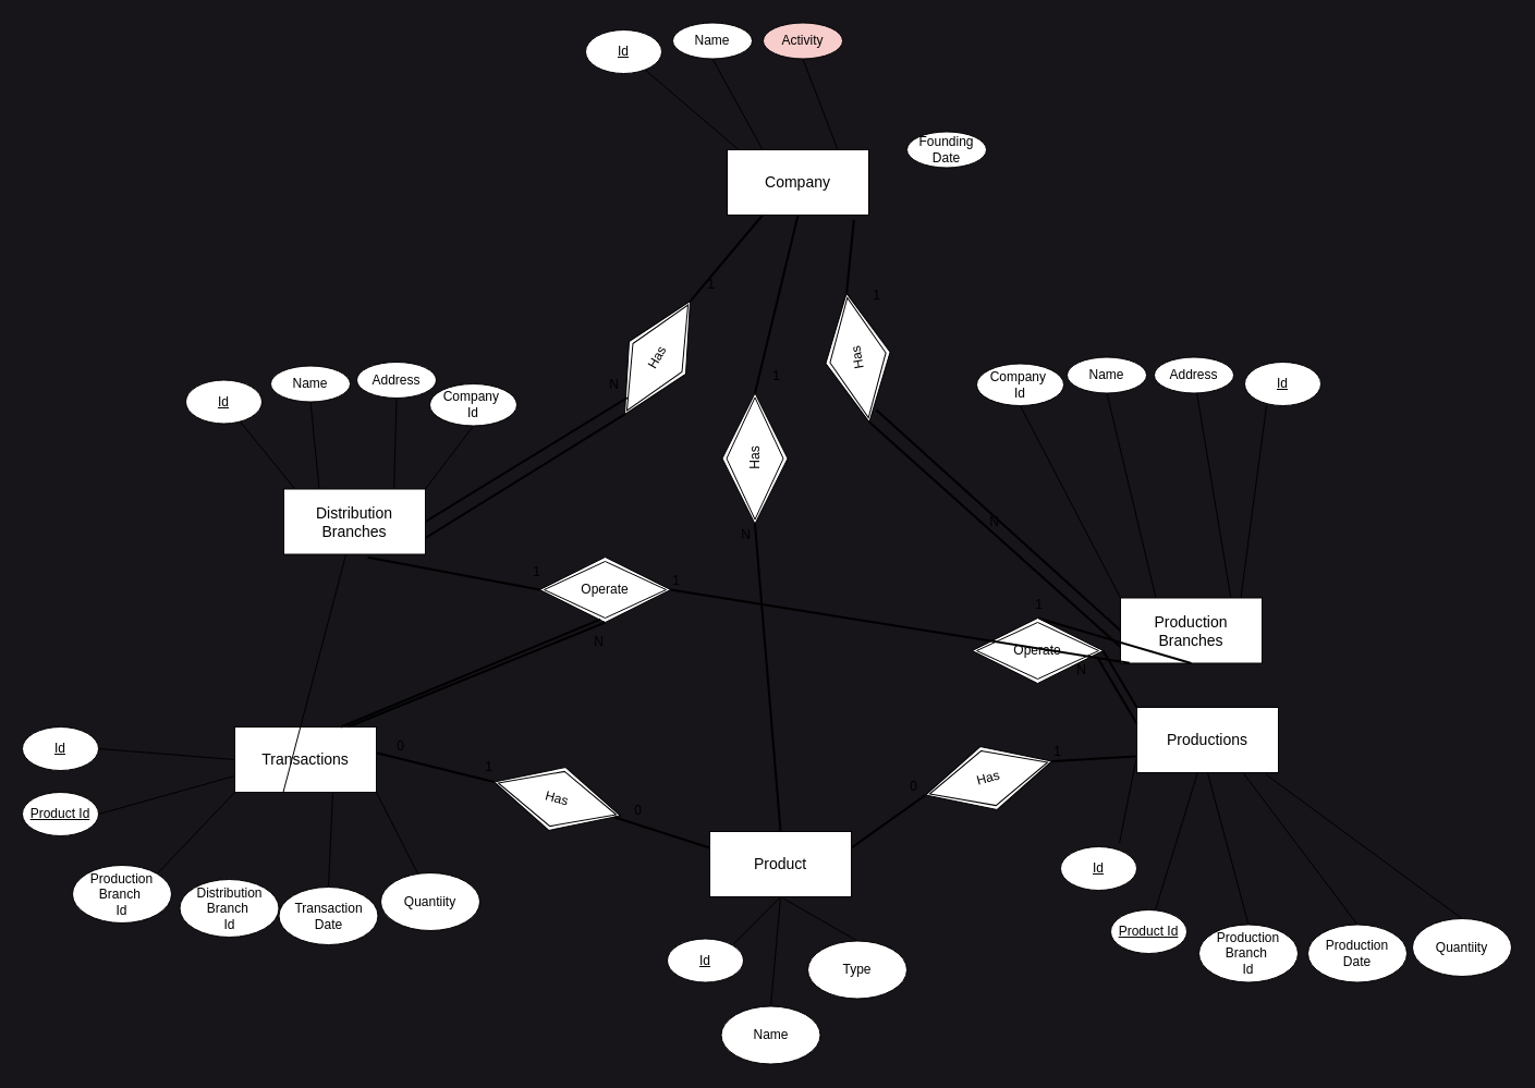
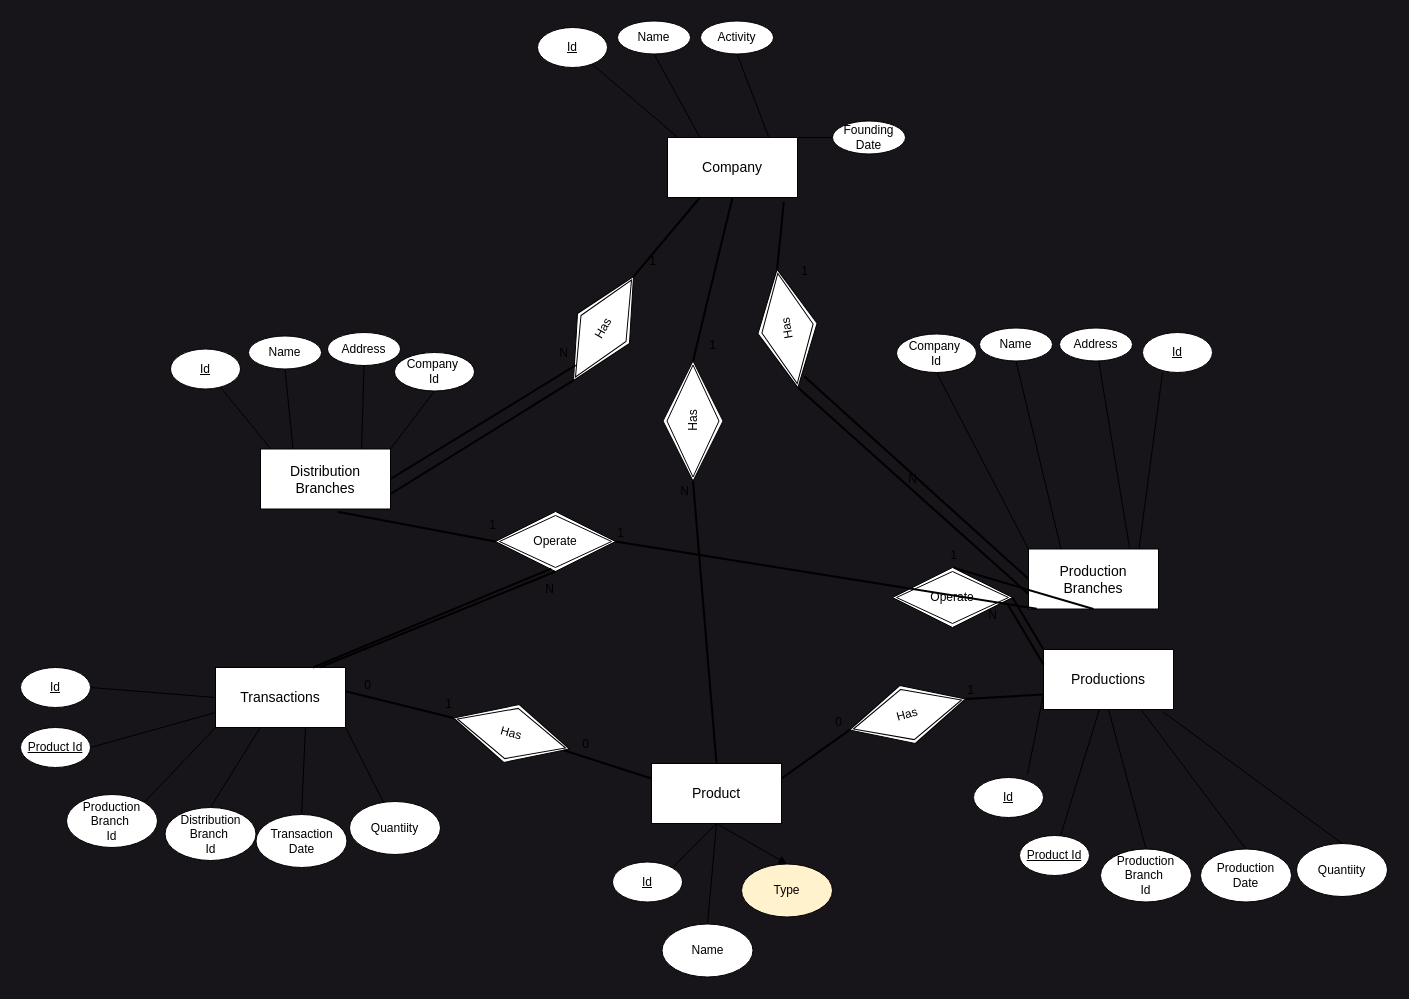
- <mxCell id="74" value="Activity" style="ellipse;whiteSpace=wrap;html=1;align=center;fillColor=#f8cecc;" parent="1" vertex="1"><mxGeometry x="700" y="20.5" width="73" height="33" as="geometry" /></mxCell>
+ <mxCell id="74" value="Activity" style="ellipse;whiteSpace=wrap;html=1;align=center;" parent="1" vertex="1"><mxGeometry x="700" y="20.5" width="73" height="33" as="geometry" /></mxCell>
+ <mxCell id="5" value="" style="endArrow=none;html=1;exitX=1;exitY=0;exitDx=0;exitDy=0;" parent="1" source="2" target="75" edge="1"><mxGeometry width="50" height="50" relative="1" as="geometry"><mxPoint x="722" y="117" as="sourcePoint" /><mxPoint x="796.98" y="78.62" as="targetPoint" /></mxGeometry></mxCell>
- <mxCell id="27" value="" style="endArrow=none;html=1;exitX=0.341;exitY=1.01;exitDx=0;exitDy=0;exitPerimeter=0;" parent="1" source="22" target="7" edge="1"><mxGeometry width="50" height="50" relative="1" as="geometry"><mxPoint x="275" y="727" as="sourcePoint" /><mxPoint x="225" y="790.76" as="targetPoint" /></mxGeometry></mxCell>
+ <mxCell id="27" value="" style="endArrow=none;html=1;entryX=0.5;entryY=0;entryDx=0;entryDy=0;exitX=0.341;exitY=1.01;exitDx=0;exitDy=0;exitPerimeter=0;" parent="1" source="22" target="67" edge="1"><mxGeometry width="50" height="50" relative="1" as="geometry"><mxPoint x="275" y="727" as="sourcePoint" /><mxPoint x="225" y="790.76" as="targetPoint" /></mxGeometry></mxCell>
- <mxCell id="77" value="" style="endArrow=none;html=1;entryX=0.5;entryY=0;entryDx=0;entryDy=0;exitX=0.5;exitY=1;exitDx=0;exitDy=0;" edge="1" target="82" parent="1" source="76"><mxGeometry width="50" height="50" relative="1" as="geometry"><mxPoint x="741" y="823" as="sourcePoint" /><mxPoint x="741" y="883" as="targetPoint" /></mxGeometry></mxCell>
+ <mxCell id="77" value="" style="endArrow=block;html=1;entryX=0.5;entryY=0;entryDx=0;entryDy=0;exitX=0.5;exitY=1;exitDx=0;exitDy=0;" edge="1" target="82" parent="1" source="76"><mxGeometry width="50" height="50" relative="1" as="geometry"><mxPoint x="741" y="823" as="sourcePoint" /><mxPoint x="741" y="883" as="targetPoint" /></mxGeometry></mxCell>
- <mxCell id="82" value="Type" style="ellipse;whiteSpace=wrap;html=1;align=center;" vertex="1" parent="1"><mxGeometry x="741" y="863.5" width="91" height="53" as="geometry" /></mxCell>
+ <mxCell id="82" value="Type" style="ellipse;whiteSpace=wrap;html=1;align=center;fillColor=#fff2cc;" vertex="1" parent="1"><mxGeometry x="741" y="863.5" width="91" height="53" as="geometry" /></mxCell>
